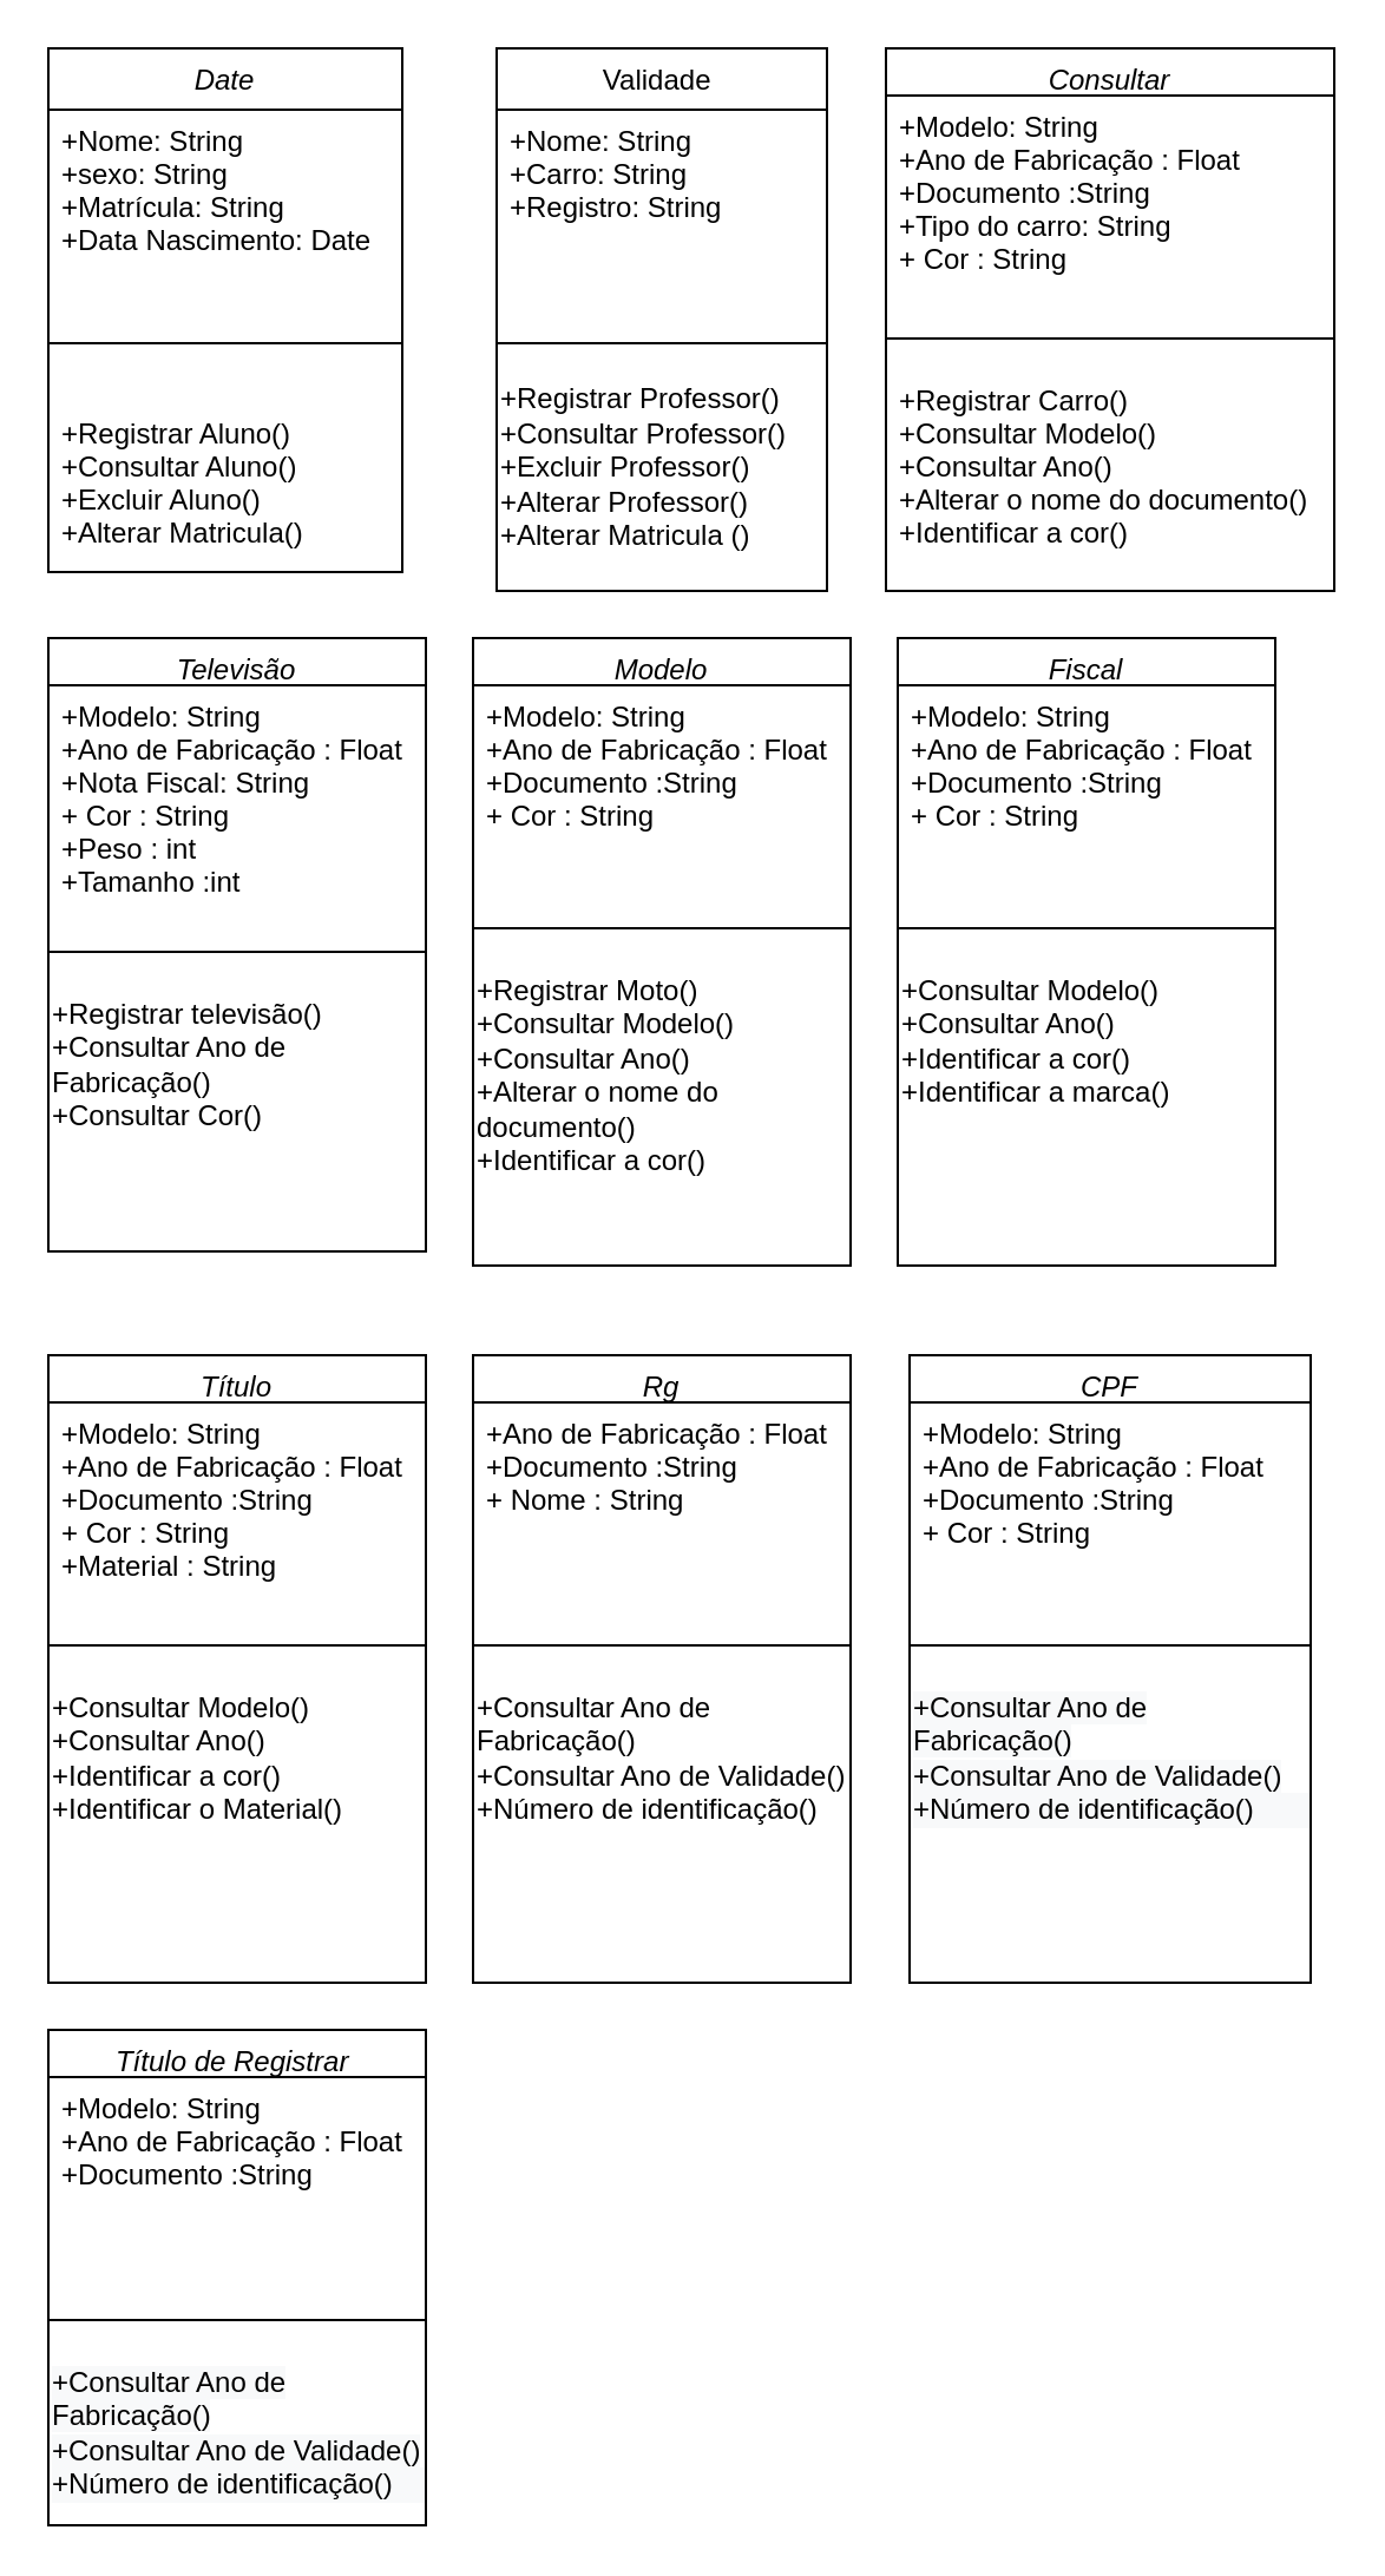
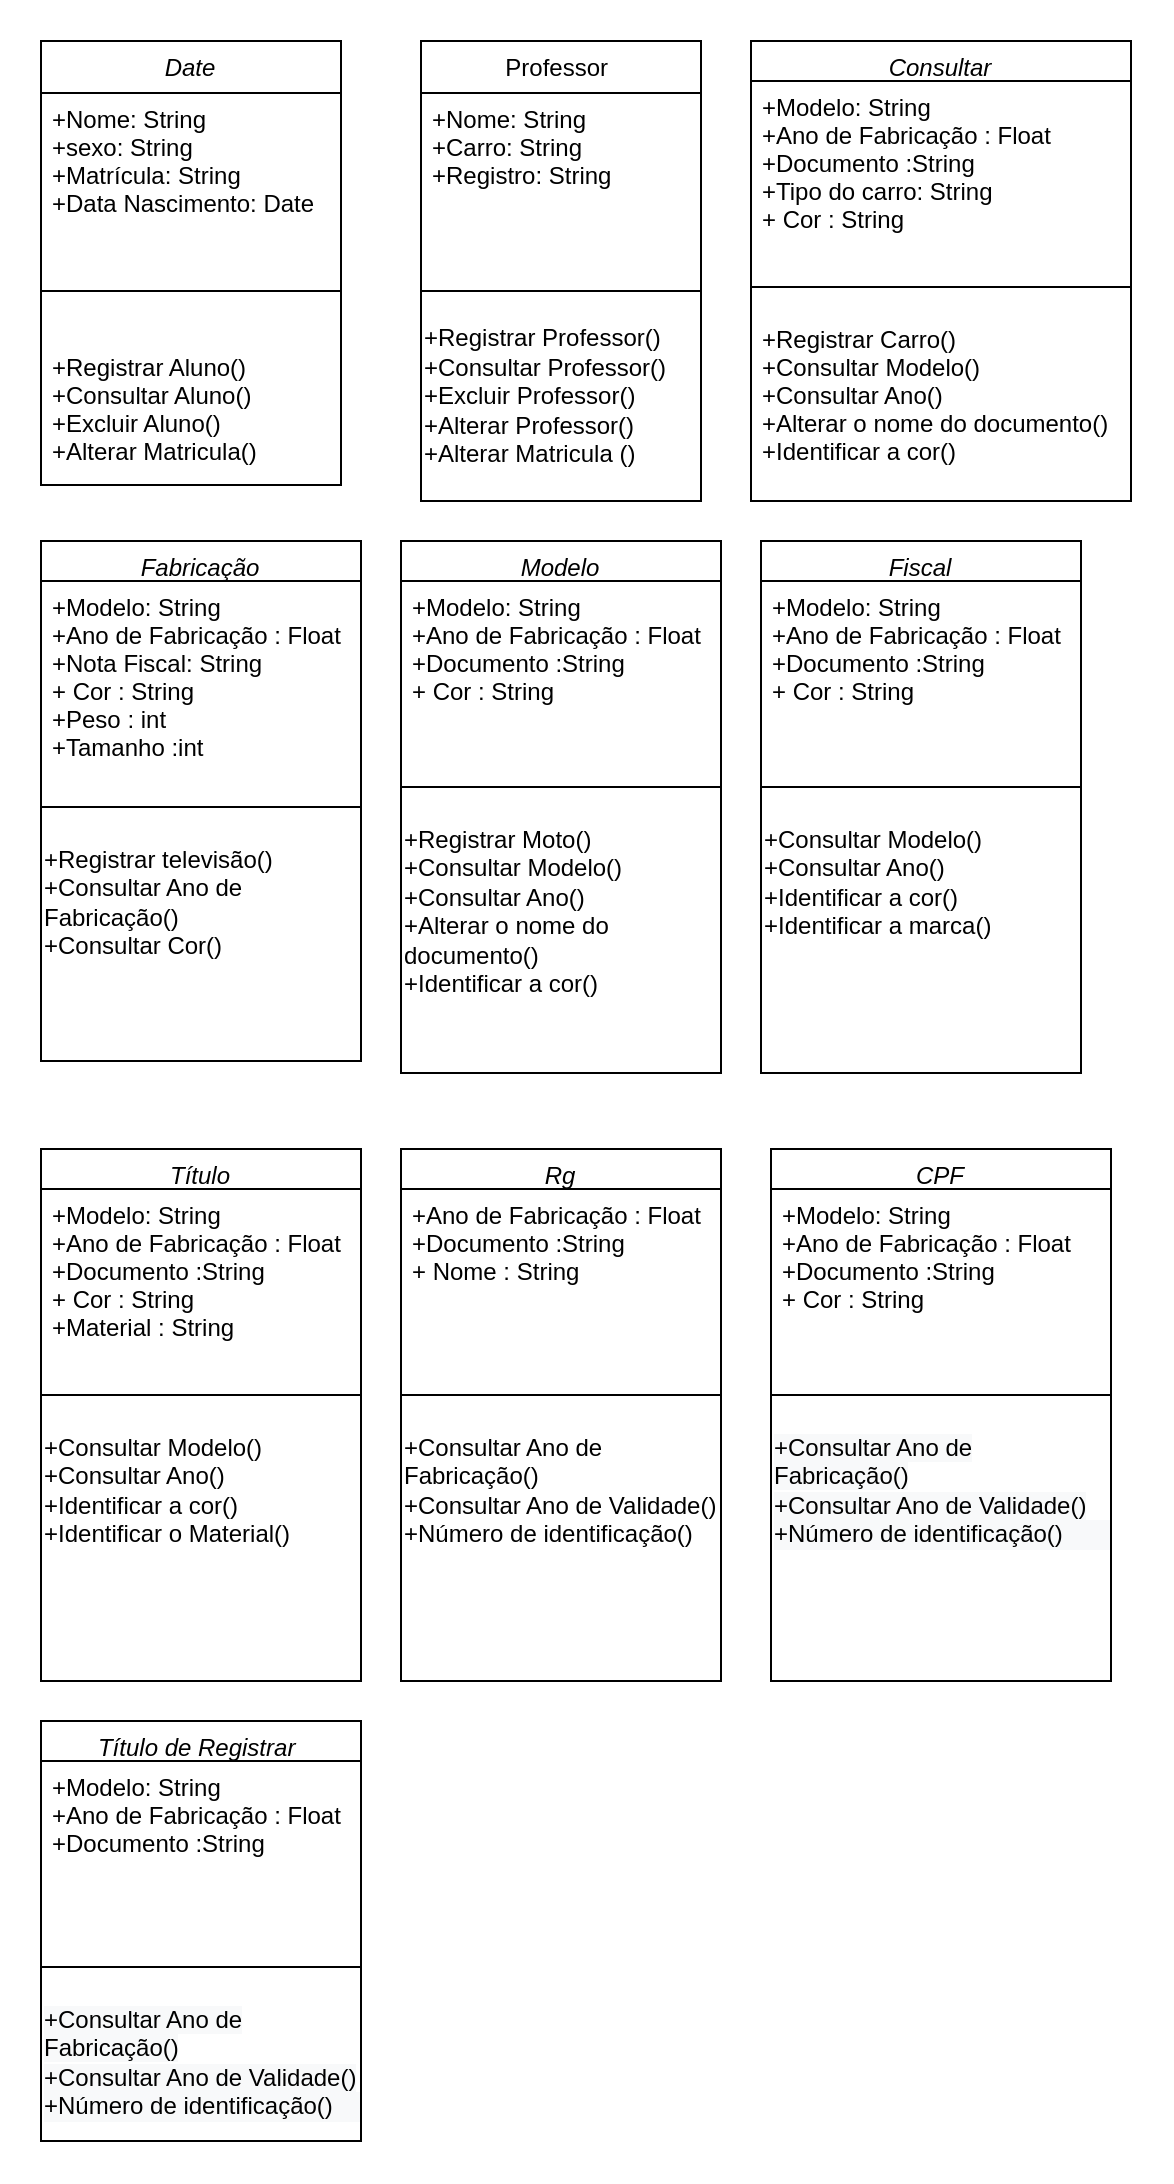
- <mxCell id="6" value="Validade " style="swimlane;fontStyle=0;align=center;verticalAlign=top;childLayout=stackLayout;horizontal=1;startSize=26;horizontalStack=0;resizeParent=1;resizeLast=0;collapsible=1;marginBottom=0;rounded=0;shadow=0;strokeWidth=1;" parent="1" vertex="1"><mxGeometry x="210" y="20" width="140" height="230" as="geometry"><mxRectangle x="130" y="380" width="160" height="26" as="alternateBounds" /></mxGeometry></mxCell>
+ <mxCell id="6" value="Professor " style="swimlane;fontStyle=0;align=center;verticalAlign=top;childLayout=stackLayout;horizontal=1;startSize=26;horizontalStack=0;resizeParent=1;resizeLast=0;collapsible=1;marginBottom=0;rounded=0;shadow=0;strokeWidth=1;" parent="1" vertex="1"><mxGeometry x="210" y="20" width="140" height="230" as="geometry"><mxRectangle x="130" y="380" width="160" height="26" as="alternateBounds" /></mxGeometry></mxCell>
- <mxCell id="15" value="Televisão" style="swimlane;fontStyle=2;align=center;verticalAlign=top;childLayout=stackLayout;horizontal=1;startSize=20;horizontalStack=0;resizeParent=1;resizeLast=0;collapsible=1;marginBottom=0;rounded=0;shadow=0;strokeWidth=1;" vertex="1" parent="1"><mxGeometry x="20" y="270" width="160" height="260" as="geometry"><mxRectangle x="190" y="640" width="160" height="26" as="alternateBounds" /></mxGeometry></mxCell>
+ <mxCell id="15" value="Fabricação" style="swimlane;fontStyle=2;align=center;verticalAlign=top;childLayout=stackLayout;horizontal=1;startSize=20;horizontalStack=0;resizeParent=1;resizeLast=0;collapsible=1;marginBottom=0;rounded=0;shadow=0;strokeWidth=1;" vertex="1" parent="1"><mxGeometry x="20" y="270" width="160" height="260" as="geometry"><mxRectangle x="190" y="640" width="160" height="26" as="alternateBounds" /></mxGeometry></mxCell>
